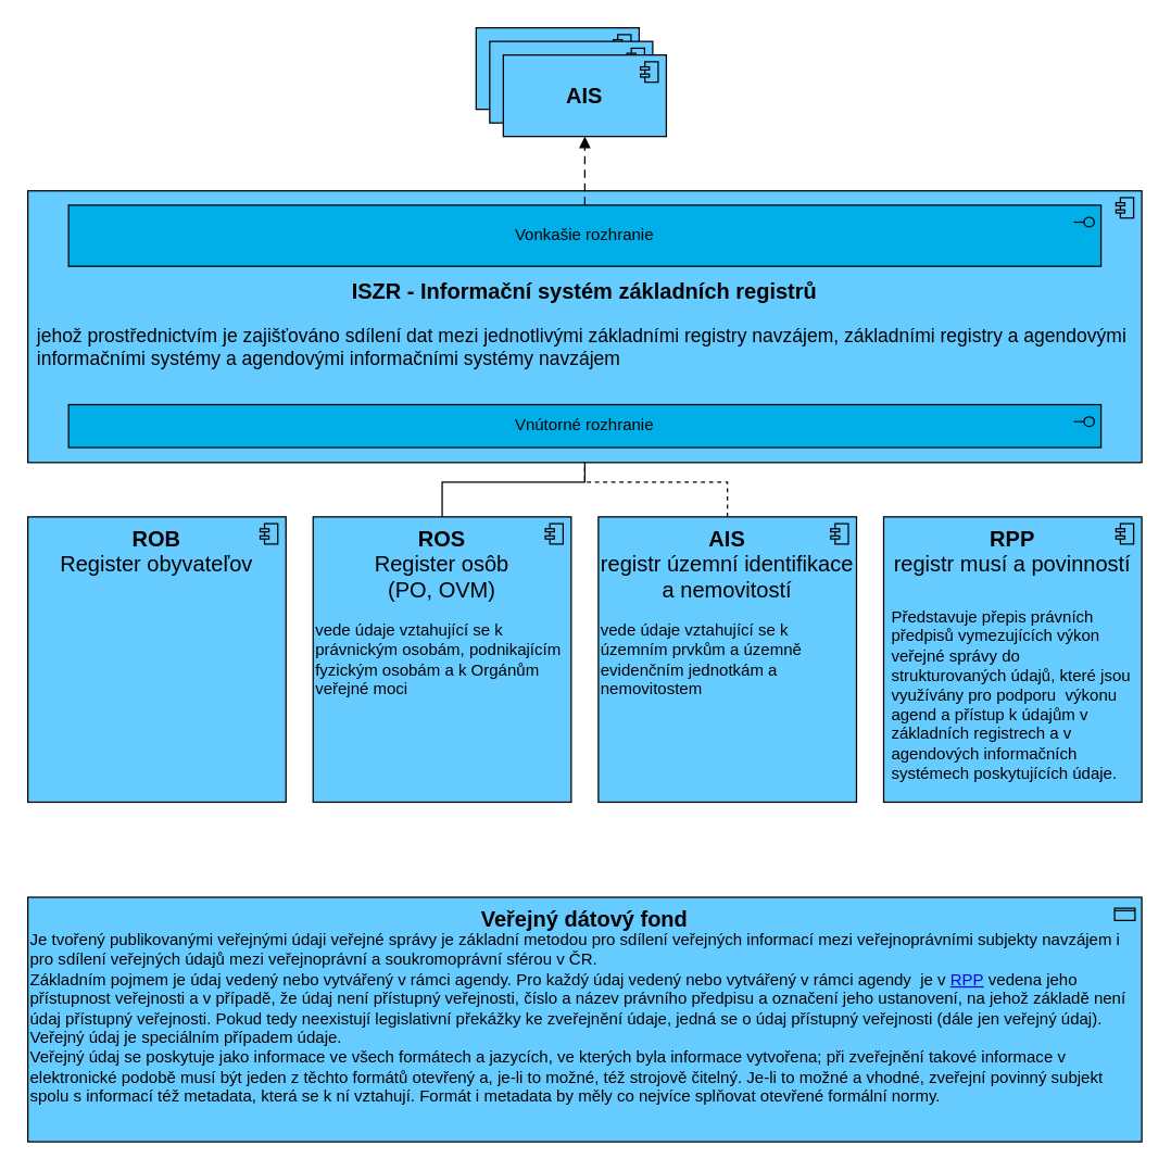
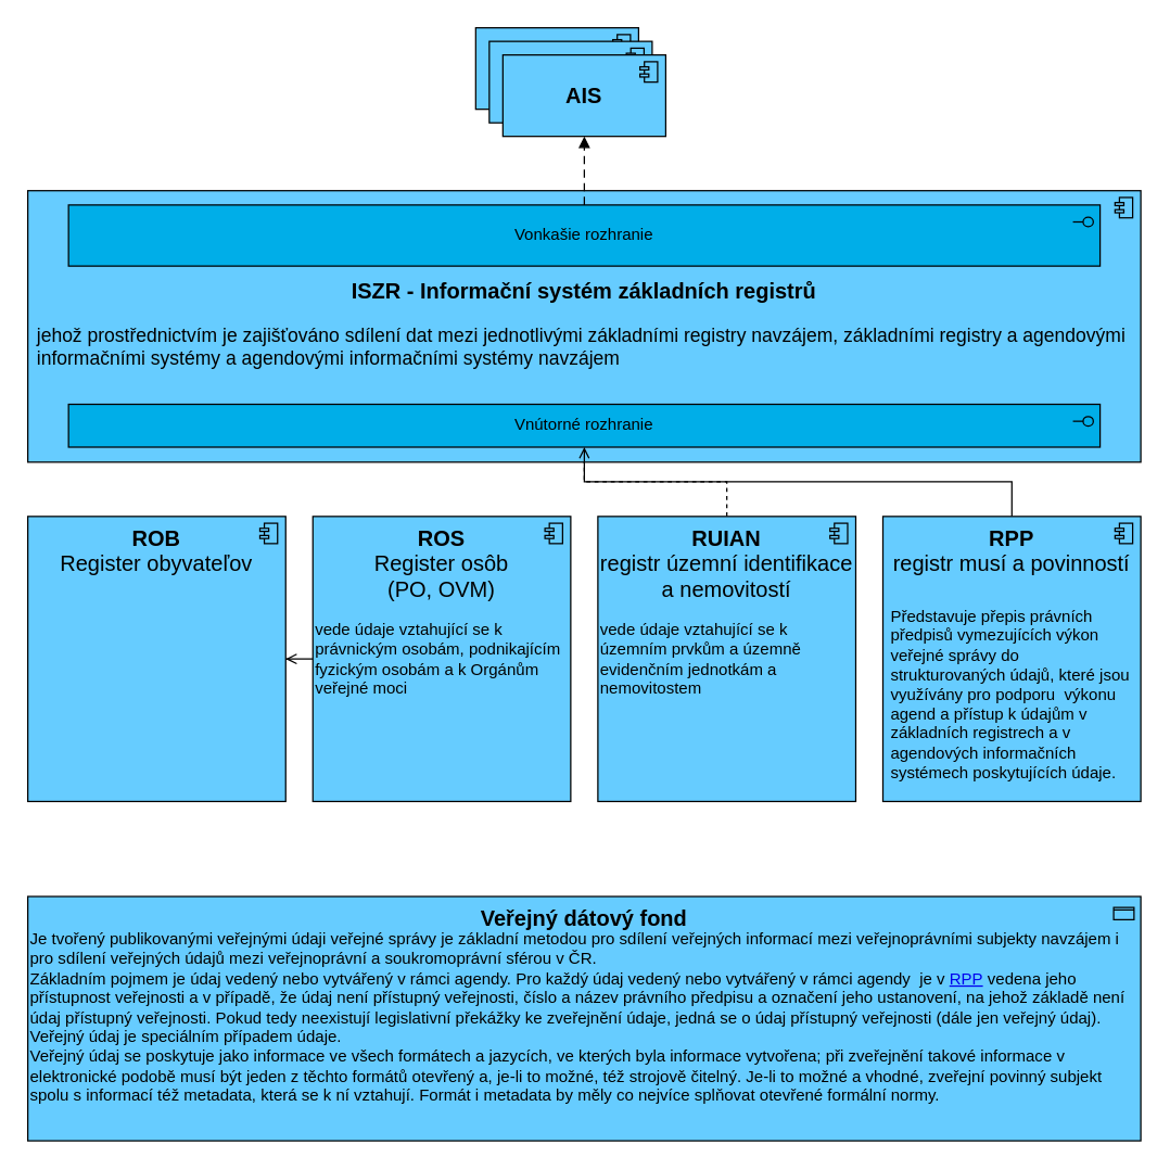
- <mxCell id="3" value="" style="edgeStyle=orthogonalEdgeStyle;rounded=0;orthogonalLoop=1;jettySize=auto;html=1;strokeColor=default;align=center;verticalAlign=middle;fontFamily=Helvetica;fontSize=11;fontColor=default;labelBackgroundColor=default;elbow=vertical;endArrow=open;endFill=1;" parent="1" source="4" target="12" edge="1"><mxGeometry relative="1" as="geometry" /></mxCell>
+ <mxCell id="3" value="" style="edgeStyle=orthogonalEdgeStyle;rounded=0;orthogonalLoop=1;jettySize=auto;html=1;strokeColor=default;align=center;verticalAlign=middle;fontFamily=Helvetica;fontSize=11;fontColor=default;labelBackgroundColor=default;elbow=vertical;endArrow=open;endFill=1;" parent="1" source="4" target="2" edge="1"><mxGeometry relative="1" as="geometry" /></mxCell>
+ <mxCell id="13" value="" style="edgeStyle=orthogonalEdgeStyle;rounded=0;orthogonalLoop=1;jettySize=auto;html=1;strokeColor=default;align=center;verticalAlign=middle;fontFamily=Helvetica;fontSize=11;fontColor=default;labelBackgroundColor=default;elbow=vertical;endArrow=open;endFill=1;" parent="1" source="14" target="12" edge="1"><mxGeometry relative="1" as="geometry" /></mxCell>
- <mxCell id="7" value="&lt;span style=&quot;font-size: 16px;&quot;&gt;&lt;b&gt;AIS&lt;/b&gt;&lt;/span&gt;&lt;div&gt;&lt;span style=&quot;text-align: start;&quot;&gt;&lt;font style=&quot;font-size: 16px;&quot;&gt;registr územní identifikace a nemovitostí&lt;/font&gt;&lt;/span&gt;&lt;/div&gt;" style="html=1;outlineConnect=0;whiteSpace=wrap;fillColor=#66CCFF;shape=mxgraph.archimate3.application;appType=comp;archiType=square;verticalAlign=top;strokeColor=#000000;container=1;" parent="1" vertex="1"><mxGeometry x="440" y="380" width="190" height="210" as="geometry" /></mxCell>
+ <mxCell id="7" value="&lt;span style=&quot;font-size: 16px;&quot;&gt;&lt;b&gt;RUIAN&lt;/b&gt;&lt;/span&gt;&lt;div&gt;&lt;span style=&quot;text-align: start;&quot;&gt;&lt;font style=&quot;font-size: 16px;&quot;&gt;registr územní identifikace a nemovitostí&lt;/font&gt;&lt;/span&gt;&lt;/div&gt;" style="html=1;outlineConnect=0;whiteSpace=wrap;fillColor=#66CCFF;shape=mxgraph.archimate3.application;appType=comp;archiType=square;verticalAlign=top;strokeColor=#000000;container=1;" parent="1" vertex="1"><mxGeometry x="440" y="380" width="190" height="210" as="geometry" /></mxCell>
